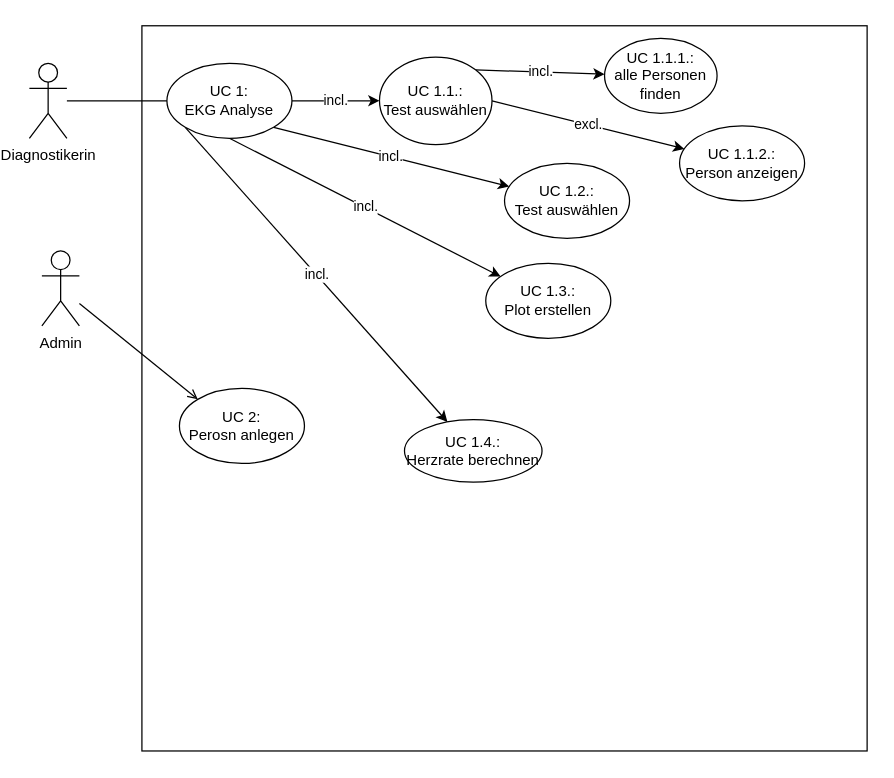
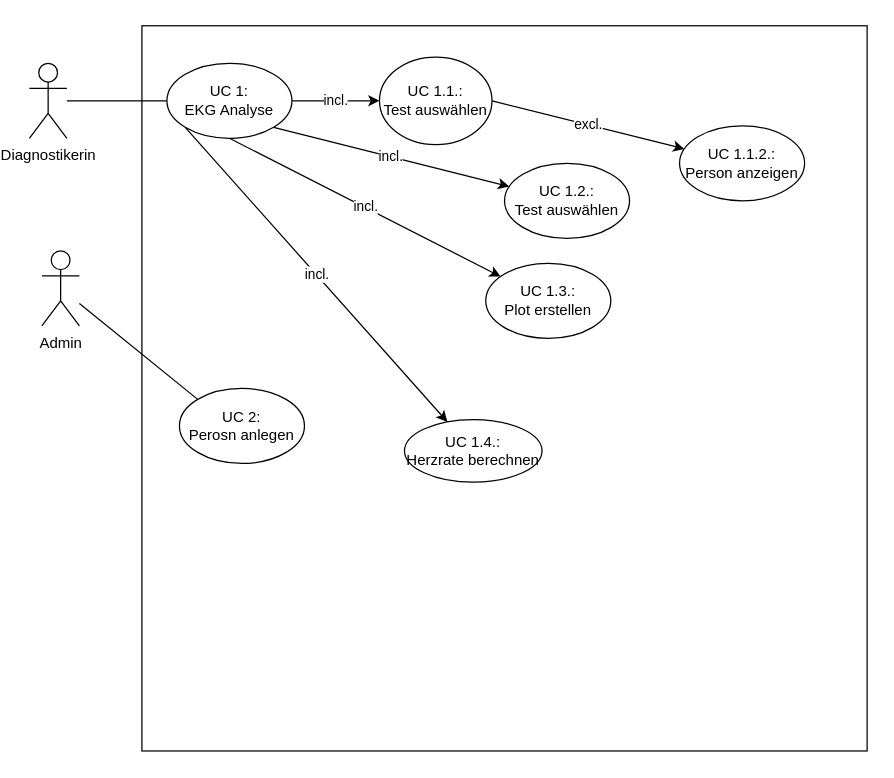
- <mxCell id="11" value="incl." style="edgeStyle=none;html=1;exitX=1;exitY=0;exitDx=0;exitDy=0;" parent="1" source="13" target="15" edge="1"><mxGeometry relative="1" as="geometry" /></mxCell>
- <mxCell id="15" value="UC 1.1.1.:&lt;br&gt;alle Personen finden" style="ellipse;whiteSpace=wrap;html=1;" parent="1" vertex="1"><mxGeometry x="480" y="30" width="90" height="60" as="geometry" /></mxCell>
- <mxCell id="20" value="" style="endArrow=open;html=1;entryX=0;entryY=0;entryDx=0;entryDy=0;" edge="1" parent="1" source="18" target="17"><mxGeometry width="50" height="50" relative="1" as="geometry"><mxPoint x="260" y="220" as="sourcePoint" /><mxPoint x="310" y="170" as="targetPoint" /></mxGeometry></mxCell>
+ <mxCell id="20" value="" style="endArrow=none;html=1;entryX=0;entryY=0;entryDx=0;entryDy=0;" edge="1" parent="1" source="18" target="17"><mxGeometry width="50" height="50" relative="1" as="geometry"><mxPoint x="260" y="220" as="sourcePoint" /><mxPoint x="310" y="170" as="targetPoint" /></mxGeometry></mxCell>
